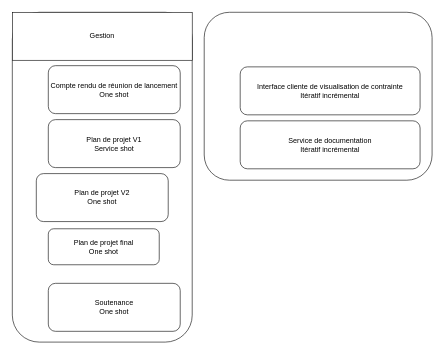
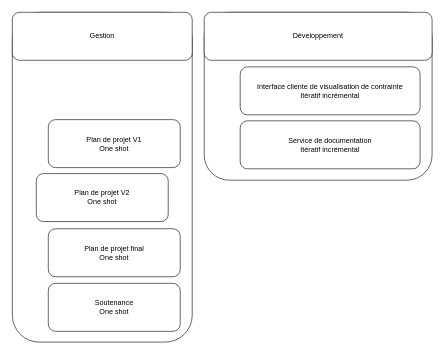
- <mxCell id="4" value="Gestion" style="whiteSpace=wrap;html=1;rounded=0;" parent="1" vertex="1"><mxGeometry x="20" y="20" width="300" height="80" as="geometry" /></mxCell>
+ <mxCell id="4" value="Gestion" style="rounded=1;whiteSpace=wrap;html=1;" parent="1" vertex="1"><mxGeometry x="20" y="20" width="300" height="80" as="geometry" /></mxCell>
+ <mxCell id="9" value="Développement" style="rounded=1;whiteSpace=wrap;html=1;" parent="1" vertex="1"><mxGeometry x="340" y="20" width="380" height="80" as="geometry" /></mxCell>
- <mxCell id="5" value="Compte rendu de réunion de lancement&lt;br&gt;One shot" style="rounded=1;whiteSpace=wrap;html=1;" parent="1" vertex="1"><mxGeometry x="80" y="109" width="220" height="80" as="geometry" /></mxCell>
- <mxCell id="6" value="Plan de projet V1&lt;br&gt;Service shot" style="rounded=1;whiteSpace=wrap;html=1;" parent="1" vertex="1"><mxGeometry x="80" y="199" width="220" height="80" as="geometry" /></mxCell>
+ <mxCell id="6" value="Plan de projet V1&lt;br&gt;One shot" style="rounded=1;whiteSpace=wrap;html=1;" parent="1" vertex="1"><mxGeometry x="80" y="199" width="220" height="80" as="geometry" /></mxCell>
- <mxCell id="8" value="Plan de projet final&lt;br&gt;One shot" style="rounded=1;whiteSpace=wrap;html=1;" parent="1" vertex="1"><mxGeometry x="80" y="381" width="185" height="60" as="geometry" /></mxCell>
+ <mxCell id="8" value="Plan de projet final&lt;br&gt;One shot" style="rounded=1;whiteSpace=wrap;html=1;" parent="1" vertex="1"><mxGeometry x="80" y="381" width="220" height="80" as="geometry" /></mxCell>
